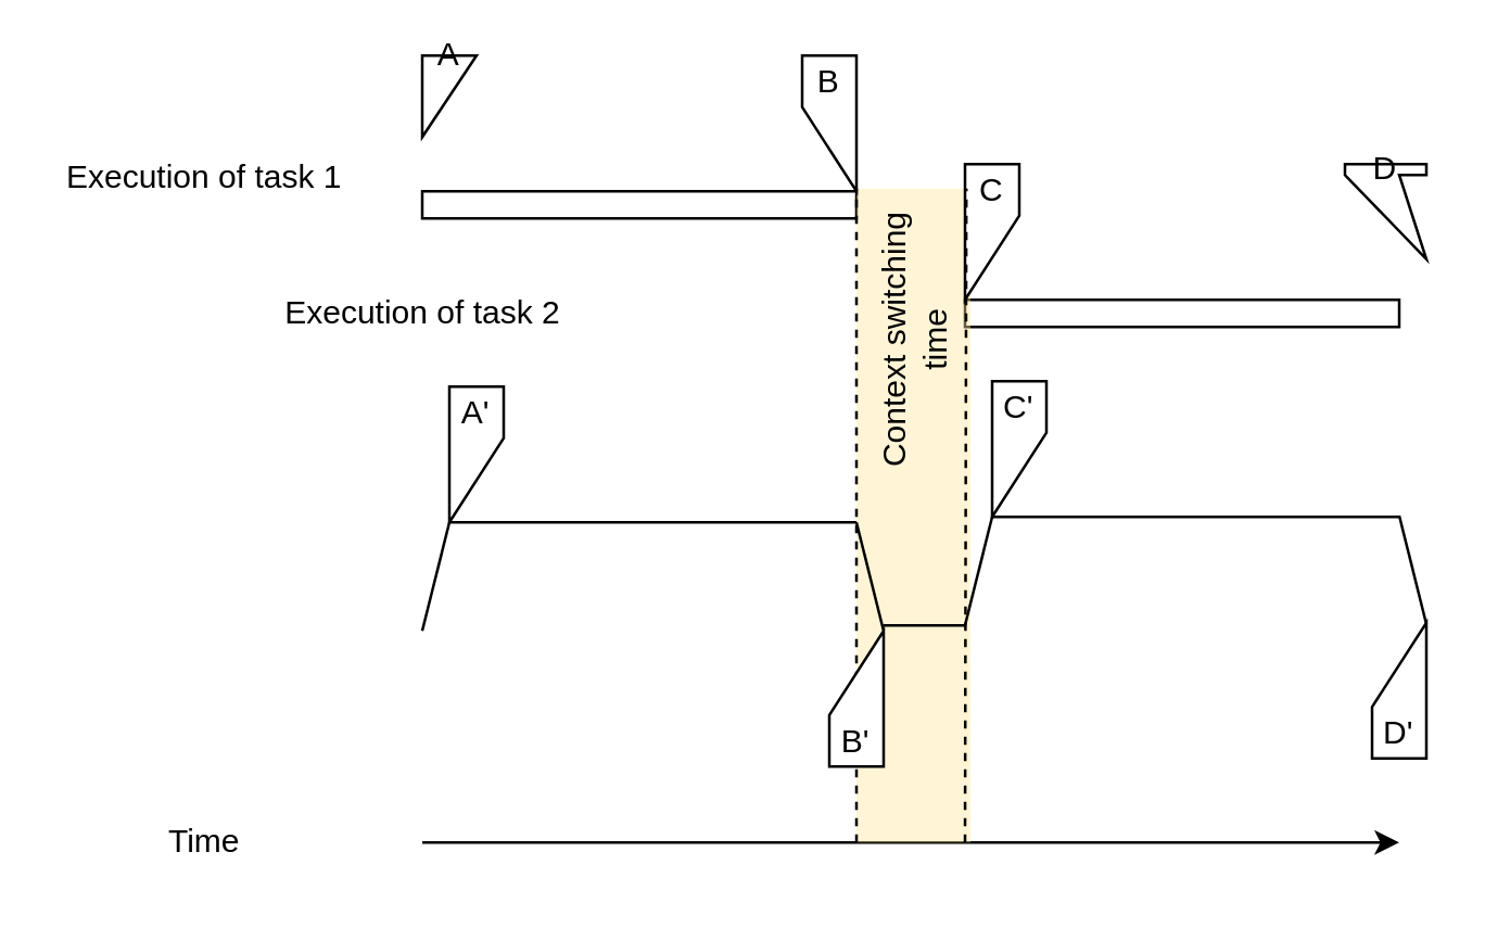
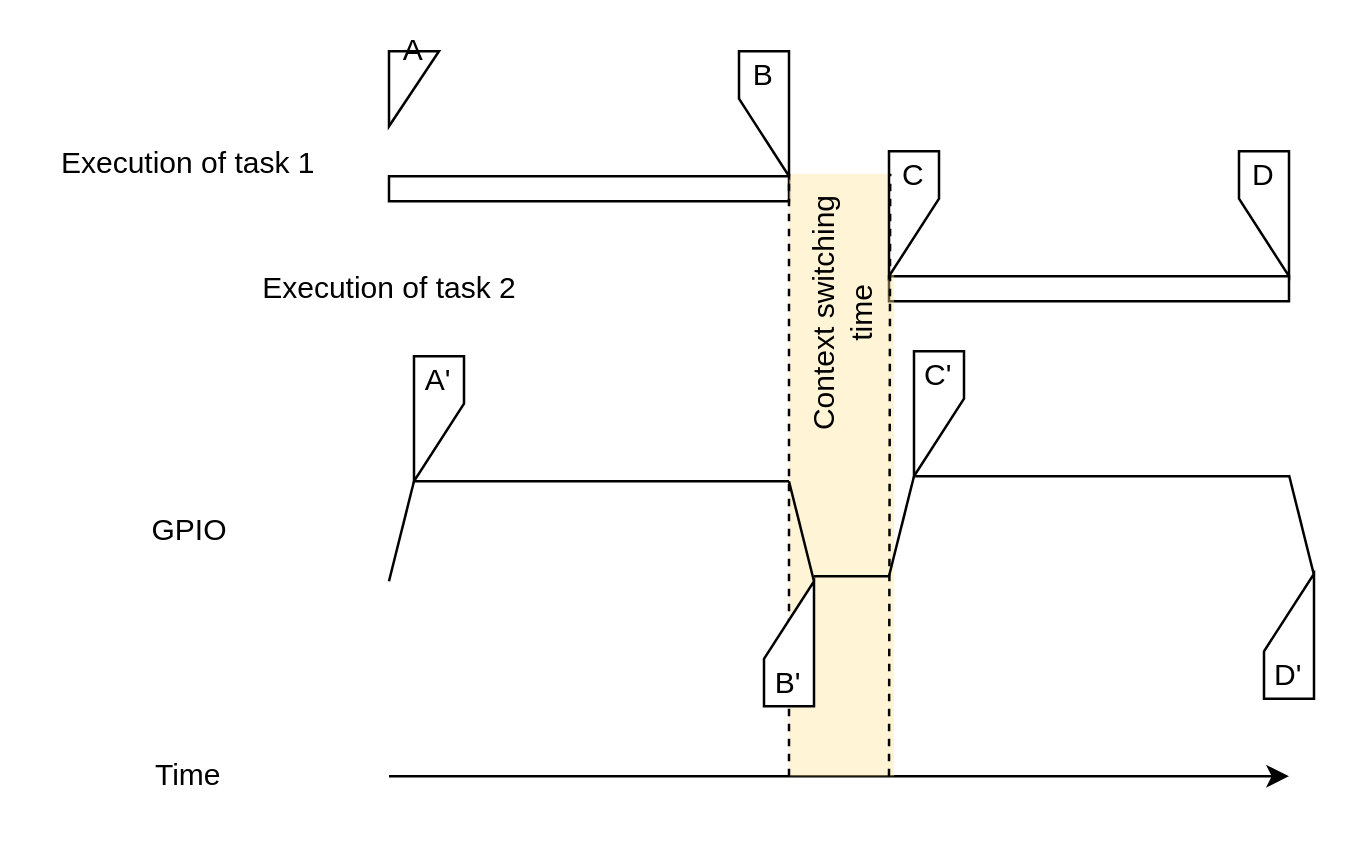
- <mxCell id="12" value="D" style="shape=callout;whiteSpace=wrap;html=1;perimeter=calloutPerimeter;size=31;position=0;position2=1;" parent="1" vertex="1"><mxGeometry x="495" y="60" width="30" height="35" as="geometry" /></mxCell>
+ <mxCell id="12" value="D" style="shape=callout;whiteSpace=wrap;html=1;perimeter=calloutPerimeter;size=31;position=0;position2=1;" parent="1" vertex="1"><mxGeometry x="495" y="60" width="20" height="50" as="geometry" /></mxCell>
+ <mxCell id="16" value="GPIO" style="text;html=1;strokeColor=none;fillColor=none;align=center;verticalAlign=middle;whiteSpace=wrap;rounded=0;" parent="1" vertex="1"><mxGeometry x="24.5" y="202" width="101" height="20" as="geometry" /></mxCell>
